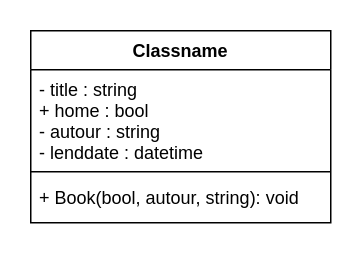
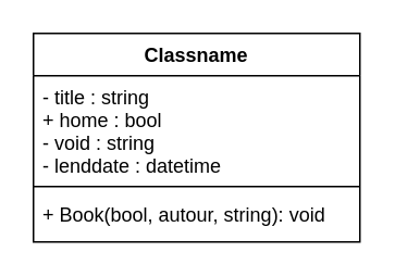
- <mxCell id="3" value="- title : string&#10;+ home : bool&#10;- autour : string&#10;- lenddate : datetime" style="text;strokeColor=none;fillColor=none;align=left;verticalAlign=top;spacingLeft=4;spacingRight=4;overflow=hidden;rotatable=0;points=[[0,0.5],[1,0.5]];portConstraint=eastwest;" vertex="1" parent="2"><mxGeometry y="26" width="200" height="64" as="geometry" /></mxCell>
+ <mxCell id="3" value="- title : string&#10;+ home : bool&#10;- void : string&#10;- lenddate : datetime" style="text;strokeColor=none;fillColor=none;align=left;verticalAlign=top;spacingLeft=4;spacingRight=4;overflow=hidden;rotatable=0;points=[[0,0.5],[1,0.5]];portConstraint=eastwest;" vertex="1" parent="2"><mxGeometry y="26" width="200" height="64" as="geometry" /></mxCell>
